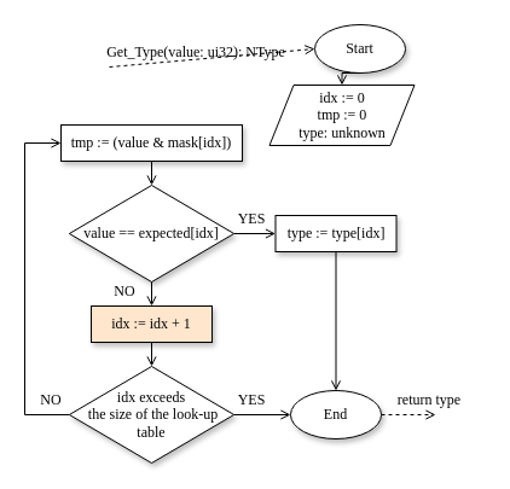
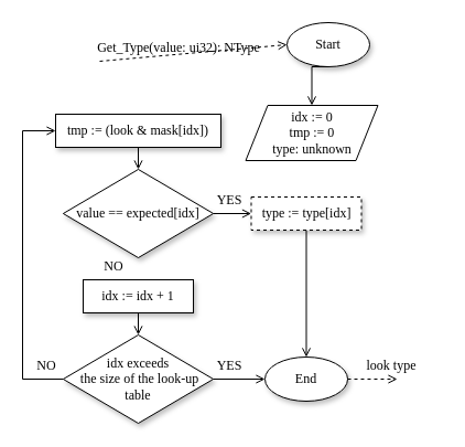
- <mxCell id="3" value="idx := 0&lt;br&gt;tmp := 0&lt;br&gt;type: unknown" style="shape=parallelogram;perimeter=parallelogramPerimeter;whiteSpace=wrap;html=1;fixedSize=1;fontFamily=Computer Modern;" parent="1" vertex="1"><mxGeometry x="222.5" y="70" width="120" height="50" as="geometry" /></mxCell>
+ <mxCell id="3" value="idx := 0&lt;br&gt;tmp := 0&lt;br&gt;type: unknown" style="shape=parallelogram;perimeter=parallelogramPerimeter;whiteSpace=wrap;html=1;fixedSize=1;fontFamily=Computer Modern;" parent="1" vertex="1"><mxGeometry x="222.5" y="95" width="120" height="50" as="geometry" /></mxCell>
- <mxCell id="5" value="tmp := (value &amp;amp; mask[idx])" style="rounded=0;whiteSpace=wrap;html=1;fontFamily=Computer Modern;shadow=1;" parent="1" vertex="1"><mxGeometry x="50" y="103" width="150" height="30" as="geometry" /></mxCell>
+ <mxCell id="5" value="tmp := (look &amp;amp; mask[idx])" style="rounded=0;whiteSpace=wrap;html=1;fontFamily=Computer Modern;shadow=1;" parent="1" vertex="1"><mxGeometry x="50" y="103" width="150" height="30" as="geometry" /></mxCell>
- <mxCell id="17" value="type := type[idx]" style="rounded=0;whiteSpace=wrap;html=1;fontFamily=Computer Modern;shadow=1;" parent="1" vertex="1"><mxGeometry x="227.5" y="178" width="100" height="30" as="geometry" /></mxCell>
+ <mxCell id="17" value="type := type[idx]" style="rounded=0;whiteSpace=wrap;html=1;fontFamily=Computer Modern;shadow=1;dashed=1;" parent="1" vertex="1"><mxGeometry x="227.5" y="178" width="100" height="30" as="geometry" /></mxCell>
- <mxCell id="14" style="edgeStyle=orthogonalEdgeStyle;rounded=0;orthogonalLoop=1;jettySize=auto;html=1;endArrow=open;endFill=0;entryX=0.5;entryY=0;entryDx=0;entryDy=0;exitX=0.5;exitY=1;exitDx=0;exitDy=0;" parent="1" source="7" target="9" edge="1"><mxGeometry relative="1" as="geometry"><mxPoint x="135" y="143" as="sourcePoint" /><mxPoint x="135" y="163" as="targetPoint" /></mxGeometry></mxCell>
- <mxCell id="9" value="idx := idx + 1" style="rounded=0;whiteSpace=wrap;html=1;fontFamily=Computer Modern;shadow=1;fillColor=#ffe6cc;" parent="1" vertex="1"><mxGeometry x="75.01" y="253" width="100" height="30" as="geometry" /></mxCell>
+ <mxCell id="9" value="idx := idx + 1" style="rounded=0;whiteSpace=wrap;html=1;fontFamily=Computer Modern;shadow=1;" parent="1" vertex="1"><mxGeometry x="75.01" y="253" width="100" height="30" as="geometry" /></mxCell>
- <mxCell id="25" value="return type" style="text;html=1;strokeColor=none;fillColor=none;align=center;verticalAlign=middle;whiteSpace=wrap;rounded=0;fontFamily=Computer Modern;" parent="1" vertex="1"><mxGeometry x="310" y="323" width="90" height="15" as="geometry" /></mxCell>
+ <mxCell id="25" value="look type" style="text;html=1;strokeColor=none;fillColor=none;align=center;verticalAlign=middle;whiteSpace=wrap;rounded=0;fontFamily=Computer Modern;" parent="1" vertex="1"><mxGeometry x="310" y="323" width="90" height="15" as="geometry" /></mxCell>
